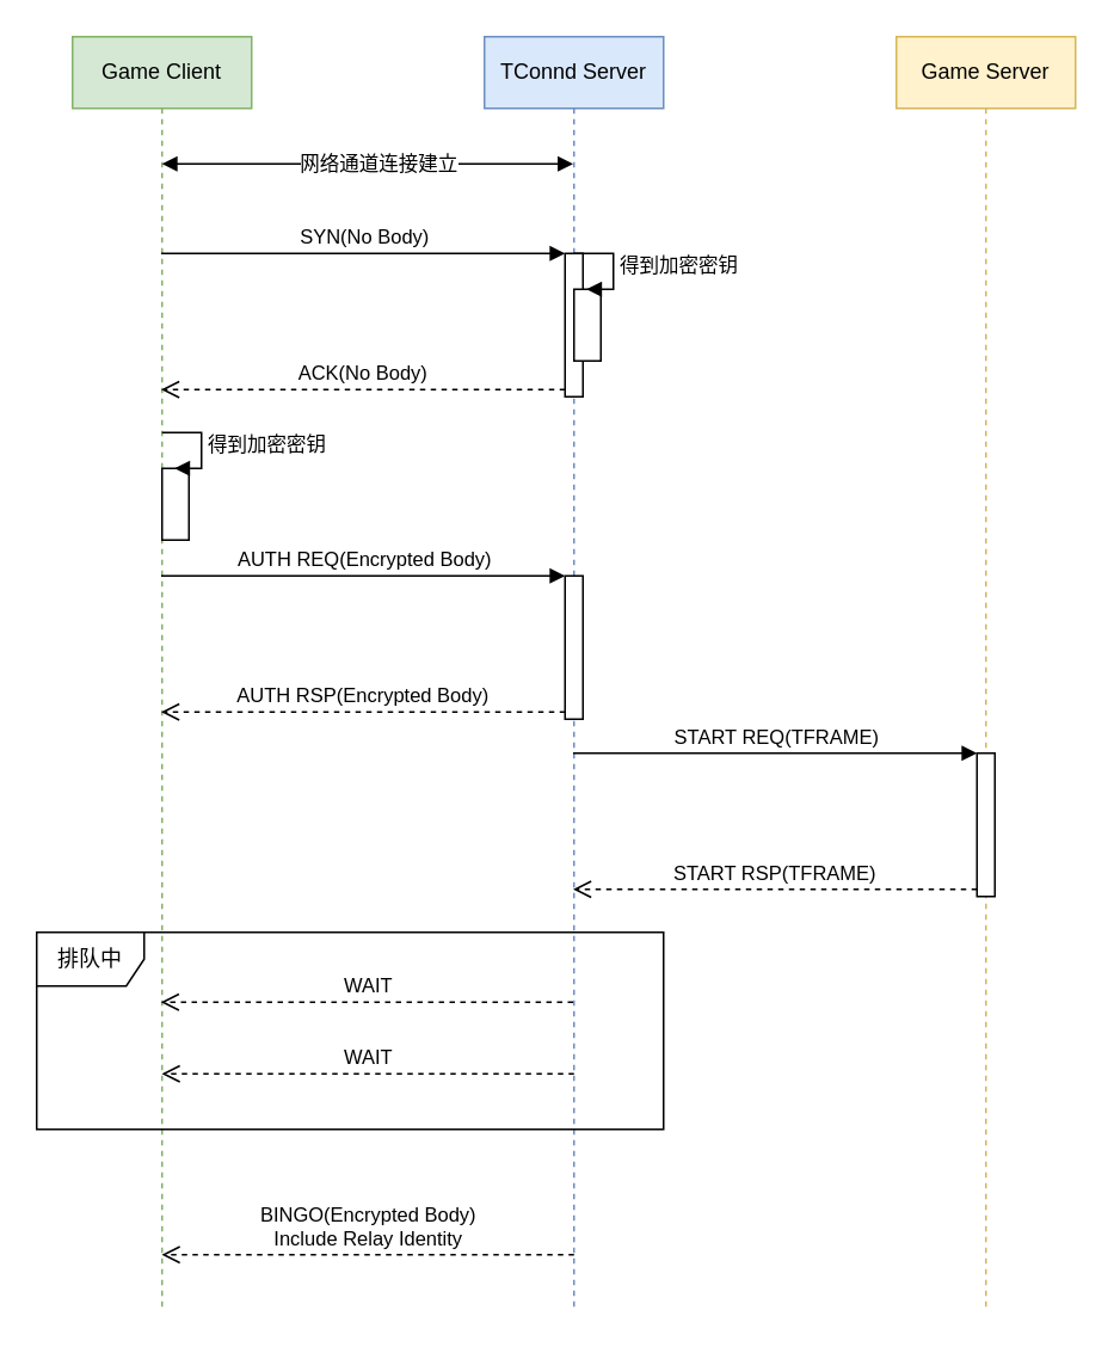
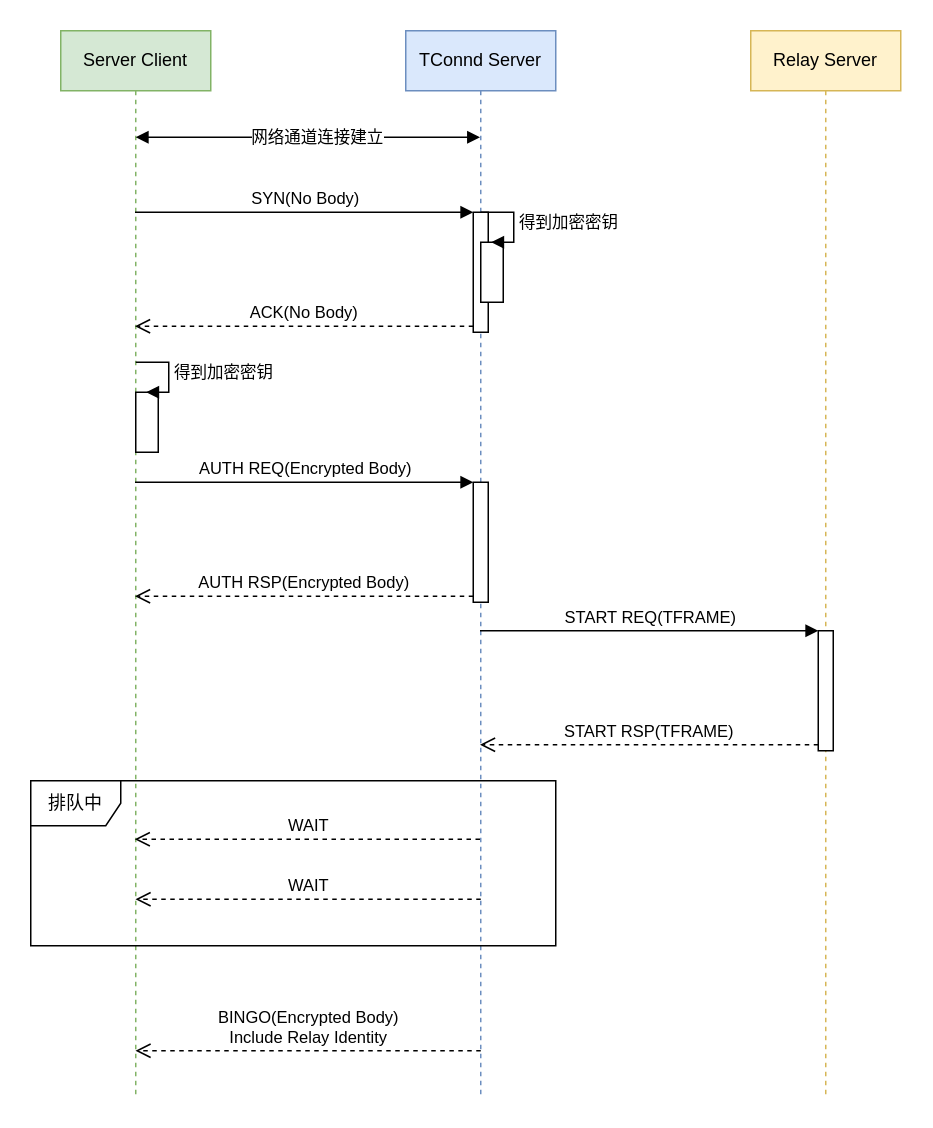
- <mxCell id="2" value="Game Client" style="shape=umlLifeline;perimeter=lifelinePerimeter;whiteSpace=wrap;html=1;container=1;collapsible=0;recursiveResize=0;outlineConnect=0;fillColor=#d5e8d4;strokeColor=#82b366;" vertex="1" parent="1"><mxGeometry x="40" y="20" width="100" height="710" as="geometry" /></mxCell>
+ <mxCell id="2" value="Server Client" style="shape=umlLifeline;perimeter=lifelinePerimeter;whiteSpace=wrap;html=1;container=1;collapsible=0;recursiveResize=0;outlineConnect=0;fillColor=#d5e8d4;strokeColor=#82b366;" vertex="1" parent="1"><mxGeometry x="40" y="20" width="100" height="710" as="geometry" /></mxCell>
- <mxCell id="12" value="Game Server" style="shape=umlLifeline;perimeter=lifelinePerimeter;whiteSpace=wrap;html=1;container=1;collapsible=0;recursiveResize=0;outlineConnect=0;fillColor=#fff2cc;strokeColor=#d6b656;" vertex="1" parent="1"><mxGeometry x="500" y="20" width="100" height="710" as="geometry" /></mxCell>
+ <mxCell id="12" value="Relay Server" style="shape=umlLifeline;perimeter=lifelinePerimeter;whiteSpace=wrap;html=1;container=1;collapsible=0;recursiveResize=0;outlineConnect=0;fillColor=#fff2cc;strokeColor=#d6b656;" vertex="1" parent="1"><mxGeometry x="500" y="20" width="100" height="710" as="geometry" /></mxCell>
